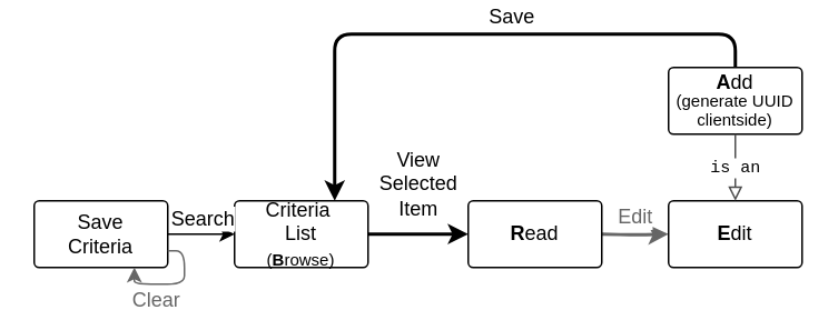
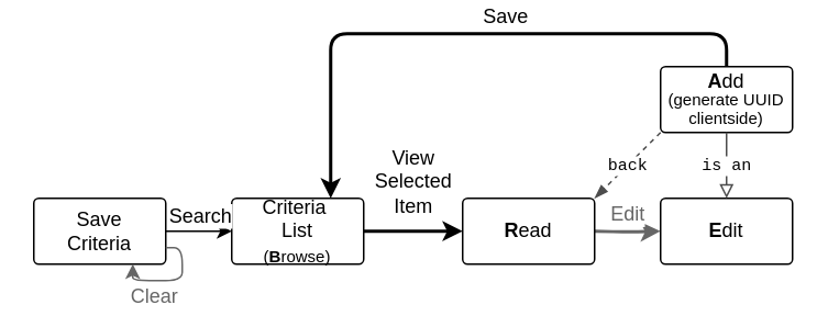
+ <mxCell id="14" value="back" style="edgeStyle=none;rounded=1;orthogonalLoop=1;jettySize=auto;html=1;entryX=1;entryY=0;entryDx=0;entryDy=0;startArrow=none;startFill=0;endArrow=blockThin;endFill=1;strokeColor=#4D4D4D;fontFamily=Courier New;fontSize=10;fontColor=#000000;exitX=0;exitY=1;exitDx=0;exitDy=0;dashed=1;" parent="1" source="7" target="5" edge="1"><mxGeometry relative="1" as="geometry" /></mxCell>
